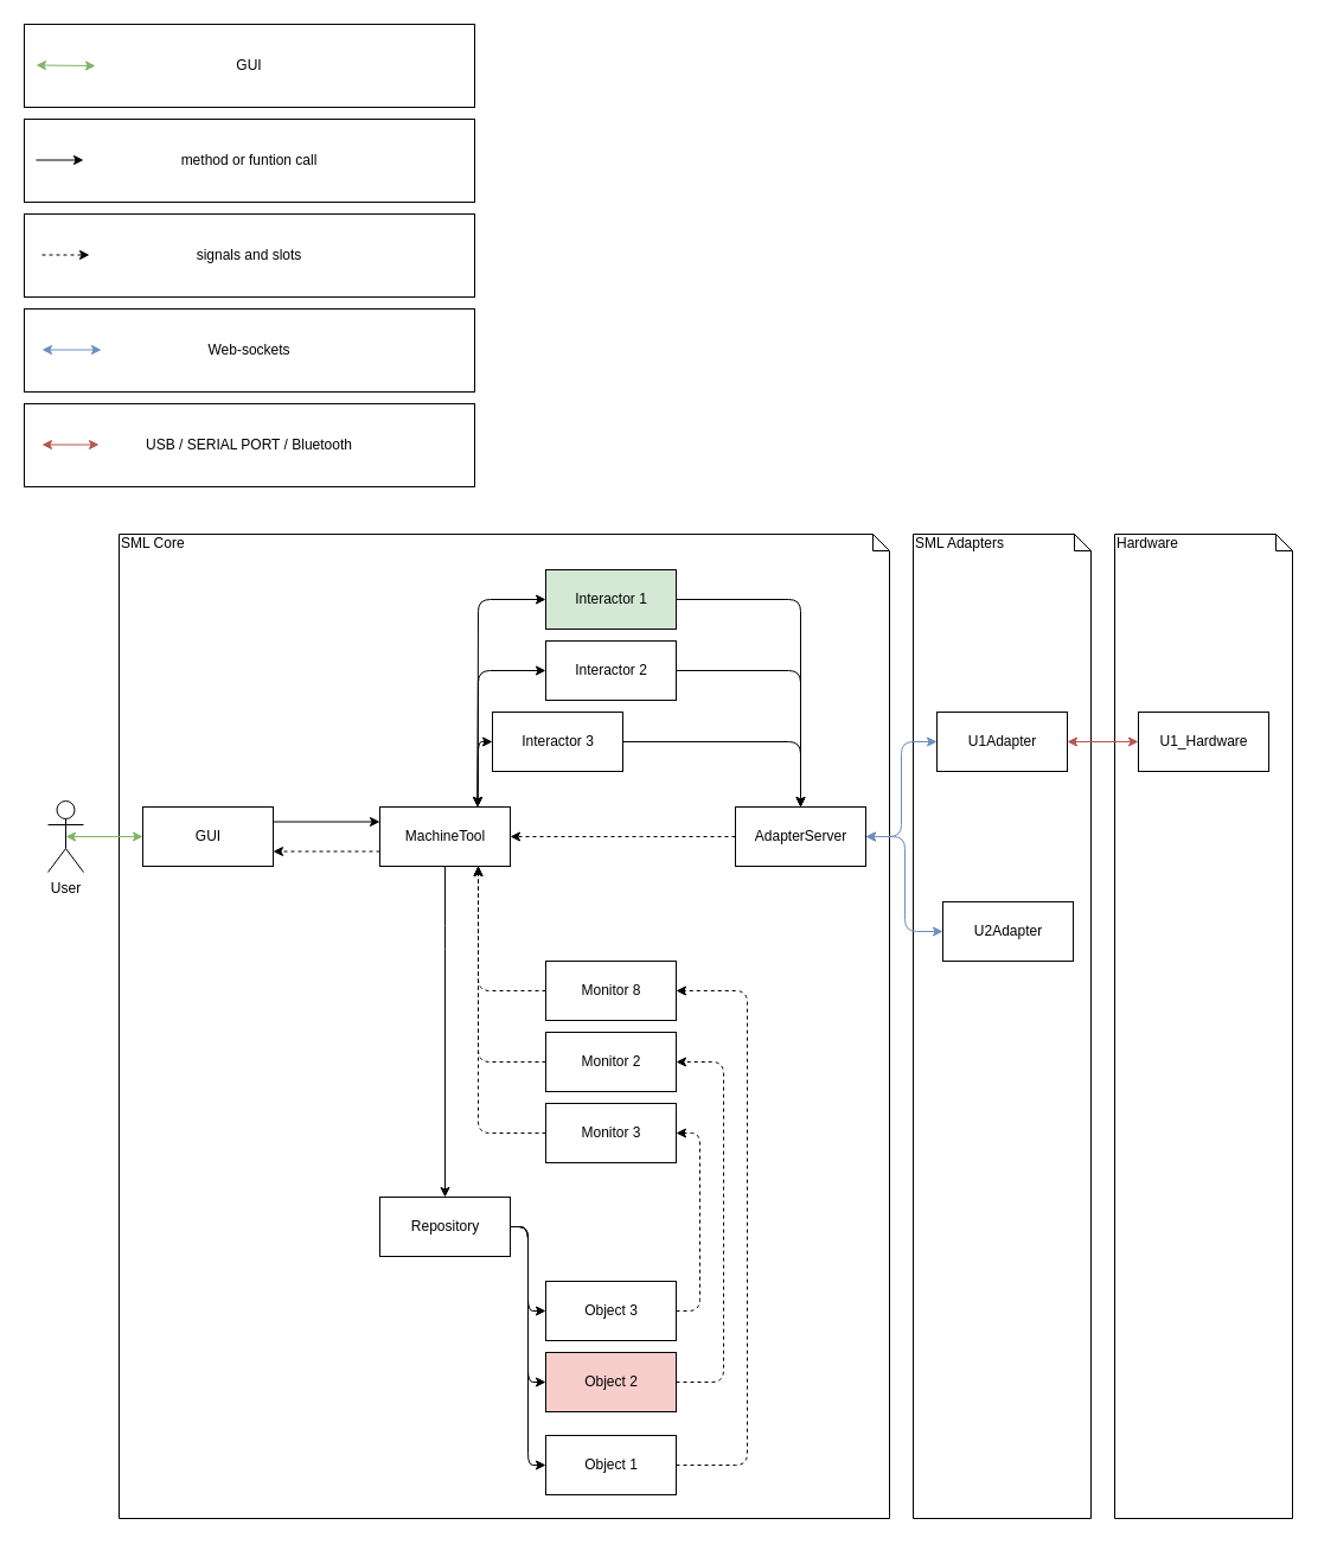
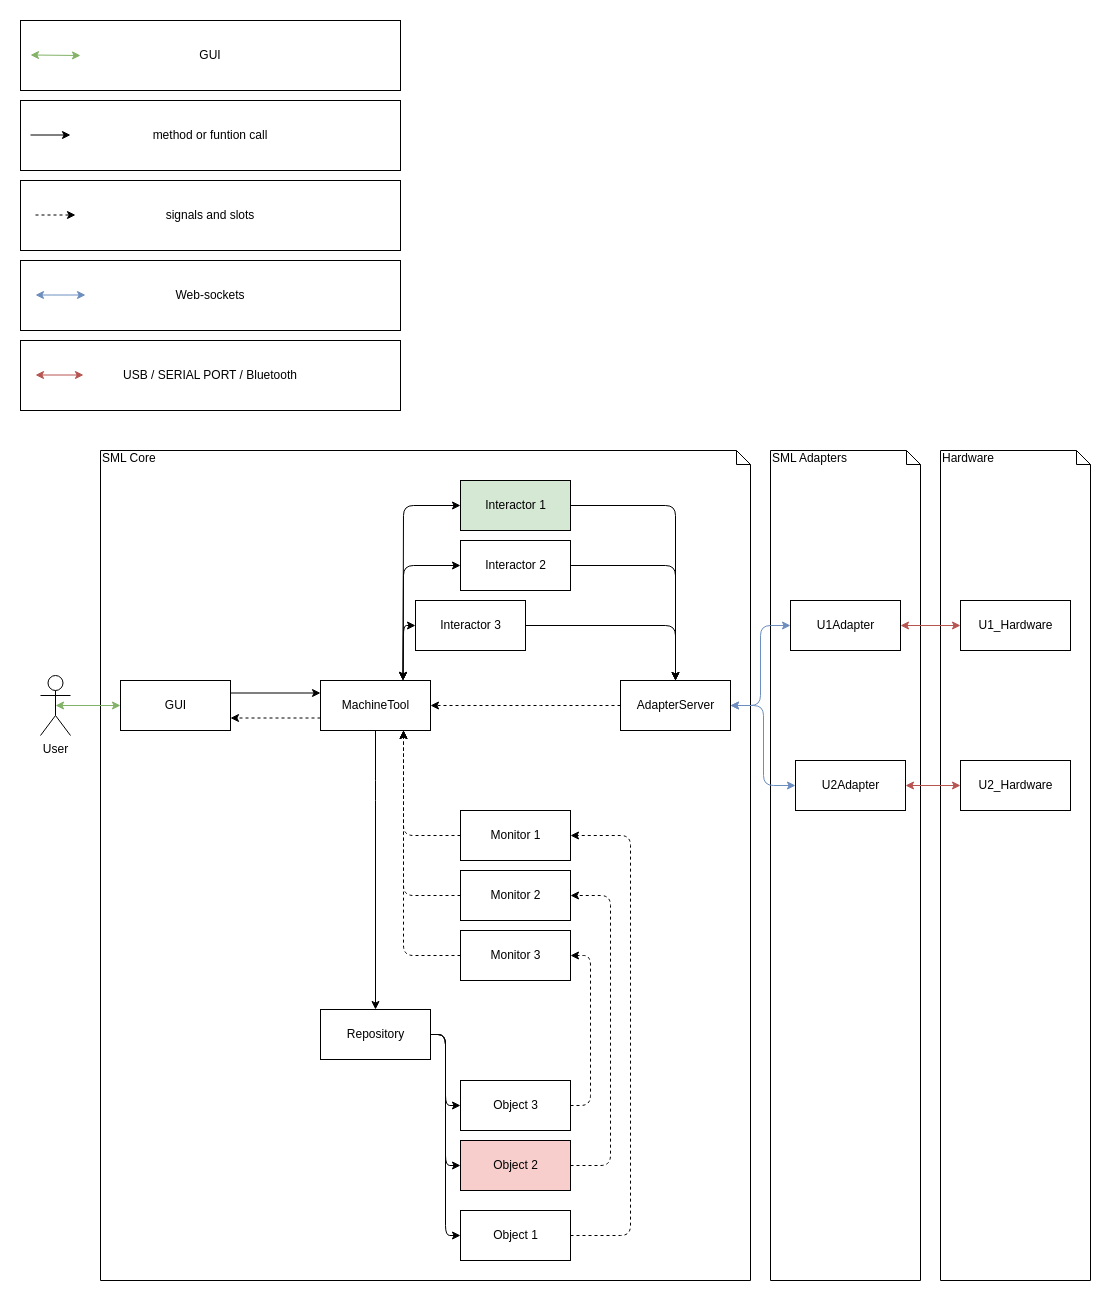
+ <mxCell id="28" value="" style="endArrow=classic;startArrow=classic;html=1;exitX=1;exitY=0.5;exitDx=0;exitDy=0;entryX=0;entryY=0.5;entryDx=0;entryDy=0;fillColor=#f8cecc;strokeColor=#b85450;" parent="1" source="24" target="25" edge="1"><mxGeometry width="50" height="50" relative="1" as="geometry"><mxPoint x="950" y="750" as="sourcePoint" /><mxPoint x="1000" y="700" as="targetPoint" /></mxGeometry></mxCell>
+ <mxCell id="25" value="U2_Hardware" style="html=1;" parent="1" vertex="1"><mxGeometry x="960" y="760" width="110" height="50" as="geometry" /></mxCell>
- <mxCell id="32" value="Monitor 8" style="html=1;" parent="1" vertex="1"><mxGeometry x="460" y="810" width="110" height="50" as="geometry" /></mxCell>
+ <mxCell id="32" value="Monitor 1" style="html=1;" parent="1" vertex="1"><mxGeometry x="460" y="810" width="110" height="50" as="geometry" /></mxCell>
